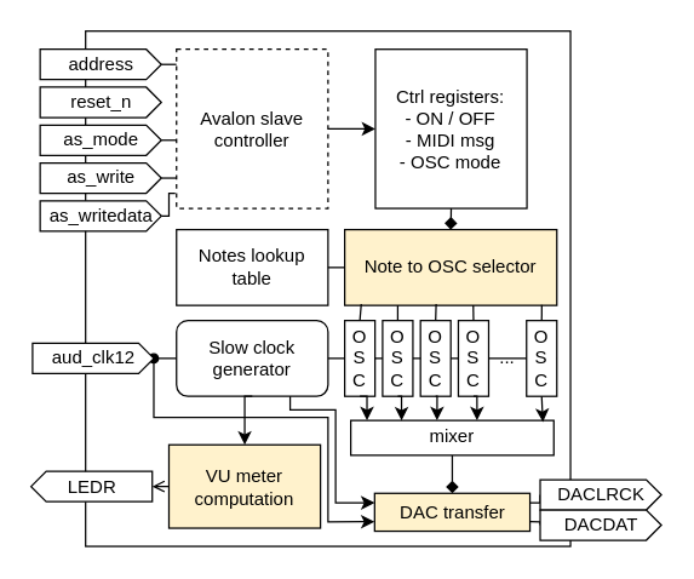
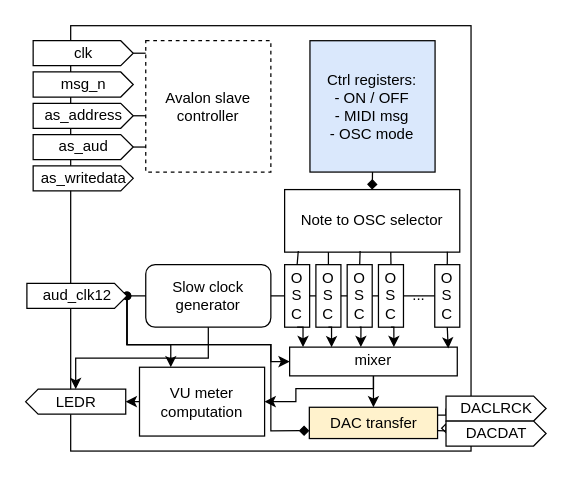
- <mxCell id="28" value="address" style="html=1;shadow=0;dashed=0;align=center;verticalAlign=middle;shape=mxgraph.arrows2.arrow;dy=0;dx=10;notch=0;" parent="1" vertex="1"><mxGeometry x="26" y="32" width="80" height="20" as="geometry" /></mxCell>
+ <mxCell id="28" value="clk" style="html=1;shadow=0;dashed=0;align=center;verticalAlign=middle;shape=mxgraph.arrows2.arrow;dy=0;dx=10;notch=0;" parent="1" vertex="1"><mxGeometry x="26" y="32" width="80" height="20" as="geometry" /></mxCell>
- <mxCell id="29" value="reset_n" style="html=1;shadow=0;dashed=0;align=center;verticalAlign=middle;shape=mxgraph.arrows2.arrow;dy=0;dx=10;notch=0;" parent="1" vertex="1"><mxGeometry x="26" y="57" width="80" height="20" as="geometry" /></mxCell>
+ <mxCell id="29" value="msg_n" style="html=1;shadow=0;dashed=0;align=center;verticalAlign=middle;shape=mxgraph.arrows2.arrow;dy=0;dx=10;notch=0;" parent="1" vertex="1"><mxGeometry x="26" y="57" width="80" height="20" as="geometry" /></mxCell>
- <mxCell id="4" value="" style="edgeStyle=orthogonalEdgeStyle;rounded=0;orthogonalLoop=1;jettySize=auto;html=1;startArrow=classic;startFill=1;endArrow=none;endFill=0;" parent="1" source="6" target="7" edge="1"><mxGeometry relative="1" as="geometry" /></mxCell>
- <mxCell id="6" value="Ctrl registers:&lt;br&gt;- ON / OFF&lt;br&gt;- MIDI msg&lt;br&gt;- OSC mode" style="rounded=0;whiteSpace=wrap;html=1;" parent="1" vertex="1"><mxGeometry x="247.25" y="32" width="100" height="105" as="geometry" /></mxCell>
+ <mxCell id="6" value="Ctrl registers:&lt;br&gt;- ON / OFF&lt;br&gt;- MIDI msg&lt;br&gt;- OSC mode" style="rounded=0;whiteSpace=wrap;html=1;fillColor=#dae8fc;" parent="1" vertex="1"><mxGeometry x="247.25" y="32" width="100" height="105" as="geometry" /></mxCell>
- <mxCell id="31" value="as_mode" style="html=1;shadow=0;dashed=0;align=center;verticalAlign=middle;shape=mxgraph.arrows2.arrow;dy=0;dx=10;notch=0;" parent="1" vertex="1"><mxGeometry x="26" y="82" width="80" height="20" as="geometry" /></mxCell>
+ <mxCell id="31" value="as_address" style="html=1;shadow=0;dashed=0;align=center;verticalAlign=middle;shape=mxgraph.arrows2.arrow;dy=0;dx=10;notch=0;" parent="1" vertex="1"><mxGeometry x="26" y="82" width="80" height="20" as="geometry" /></mxCell>
- <mxCell id="33" value="as_write" style="html=1;shadow=0;dashed=0;align=center;verticalAlign=middle;shape=mxgraph.arrows2.arrow;dy=0;dx=10;notch=0;" parent="1" vertex="1"><mxGeometry x="26" y="107" width="80" height="20" as="geometry" /></mxCell>
+ <mxCell id="33" value="as_aud" style="html=1;shadow=0;dashed=0;align=center;verticalAlign=middle;shape=mxgraph.arrows2.arrow;dy=0;dx=10;notch=0;" parent="1" vertex="1"><mxGeometry x="26" y="107" width="80" height="20" as="geometry" /></mxCell>
- <mxCell id="34" style="edgeStyle=orthogonalEdgeStyle;rounded=0;orthogonalLoop=1;jettySize=auto;html=1;exitX=1;exitY=0.5;exitDx=0;exitDy=0;exitPerimeter=0;entryX=-0.008;entryY=0.905;entryDx=0;entryDy=0;entryPerimeter=0;endArrow=none;endFill=0;" edge="1" parent="1" source="35" target="7"><mxGeometry relative="1" as="geometry"><Array as="points"><mxPoint x="111" y="142" /><mxPoint x="111" y="127" /></Array></mxGeometry></mxCell>
- <mxCell id="8" value="Notes lookup&lt;br&gt;table" style="rounded=0;whiteSpace=wrap;html=1;" parent="1" vertex="1"><mxGeometry x="116" y="151" width="100" height="50" as="geometry" /></mxCell>
- <mxCell id="9" style="edgeStyle=orthogonalEdgeStyle;rounded=0;orthogonalLoop=1;jettySize=auto;html=1;exitX=0;exitY=0.5;exitDx=0;exitDy=0;entryX=1;entryY=0.5;entryDx=0;entryDy=0;startArrow=none;startFill=0;endArrow=none;endFill=0;" parent="1" source="10" target="8" edge="1"><mxGeometry relative="1" as="geometry" /></mxCell>
- <mxCell id="10" value="Note to OSC selector" style="rounded=0;whiteSpace=wrap;html=1;fillColor=#fff2cc;" parent="1" vertex="1"><mxGeometry x="227" y="151" width="140" height="50" as="geometry" /></mxCell>
+ <mxCell id="10" value="Note to OSC selector" style="rounded=0;whiteSpace=wrap;html=1;" parent="1" vertex="1"><mxGeometry x="227" y="151" width="140" height="50" as="geometry" /></mxCell>
- <mxCell id="41" style="edgeStyle=orthogonalEdgeStyle;rounded=0;orthogonalLoop=1;jettySize=auto;html=1;exitX=0.5;exitY=1;exitDx=0;exitDy=0;entryX=0.5;entryY=0;entryDx=0;entryDy=0;startArrow=none;startFill=0;endArrow=classic;endFill=1;" parent="1" source="20" target="18" edge="1"><mxGeometry relative="1" as="geometry" /></mxCell>
+ <mxCell id="41" style="edgeStyle=orthogonalEdgeStyle;rounded=0;orthogonalLoop=1;jettySize=auto;html=1;exitX=0.5;exitY=1;exitDx=0;exitDy=0;startArrow=none;startFill=0;endArrow=classic;endFill=1;" parent="1" source="20" target="36" edge="1"><mxGeometry relative="1" as="geometry" /></mxCell>
+ <mxCell id="37" style="edgeStyle=orthogonalEdgeStyle;rounded=0;orthogonalLoop=1;jettySize=auto;html=1;exitX=1;exitY=0.5;exitDx=0;exitDy=0;exitPerimeter=0;entryX=0.25;entryY=0;entryDx=0;entryDy=0;startArrow=oval;startFill=1;endArrow=classic;endFill=1;" parent="1" source="40" target="18" edge="1"><mxGeometry relative="1" as="geometry"><Array as="points"><mxPoint x="101" y="275" /><mxPoint x="136" y="275" /></Array></mxGeometry></mxCell>
+ <mxCell id="39" style="edgeStyle=orthogonalEdgeStyle;rounded=0;orthogonalLoop=1;jettySize=auto;html=1;exitX=1;exitY=0.5;exitDx=0;exitDy=0;exitPerimeter=0;entryX=0;entryY=0.5;entryDx=0;entryDy=0;endArrow=classic;endFill=1;" edge="1" parent="1" source="40" target="13"><mxGeometry relative="1" as="geometry"><Array as="points"><mxPoint x="101" y="275" /><mxPoint x="216" y="275" /><mxPoint x="216" y="289" /></Array></mxGeometry></mxCell>
- <mxCell id="42" style="edgeStyle=orthogonalEdgeStyle;rounded=0;orthogonalLoop=1;jettySize=auto;html=1;exitX=0.75;exitY=1;exitDx=0;exitDy=0;entryX=0;entryY=0.25;entryDx=0;entryDy=0;startArrow=none;startFill=0;endArrow=classic;endFill=1;" parent="1" source="20" target="16" edge="1"><mxGeometry relative="1" as="geometry"><Array as="points"><mxPoint x="191" y="270" /><mxPoint x="221" y="270" /><mxPoint x="221" y="331" /></Array></mxGeometry></mxCell>
+ <mxCell id="12" style="edgeStyle=orthogonalEdgeStyle;rounded=0;orthogonalLoop=1;jettySize=auto;html=1;exitX=0.5;exitY=1;exitDx=0;exitDy=0;entryX=1;entryY=0.5;entryDx=0;entryDy=0;endArrow=classic;endFill=1;" edge="1" parent="1" source="13" target="18"><mxGeometry relative="1" as="geometry"><Array as="points"><mxPoint x="298" y="310" /><mxPoint x="236" y="310" /><mxPoint x="236" y="321" /></Array></mxGeometry></mxCell>
- <mxCell id="11" style="edgeStyle=orthogonalEdgeStyle;rounded=0;orthogonalLoop=1;jettySize=auto;html=1;exitX=0.5;exitY=1;exitDx=0;exitDy=0;entryX=0.5;entryY=0;entryDx=0;entryDy=0;endArrow=diamond;" parent="1" source="13" target="16" edge="1"><mxGeometry relative="1" as="geometry" /></mxCell>
+ <mxCell id="11" style="edgeStyle=orthogonalEdgeStyle;rounded=0;orthogonalLoop=1;jettySize=auto;html=1;exitX=0.5;exitY=1;exitDx=0;exitDy=0;entryX=0.5;entryY=0;entryDx=0;entryDy=0;" parent="1" source="13" target="16" edge="1"><mxGeometry relative="1" as="geometry" /></mxCell>
- <mxCell id="17" style="edgeStyle=orthogonalEdgeStyle;rounded=0;orthogonalLoop=1;jettySize=auto;html=1;exitX=0;exitY=0.5;exitDx=0;exitDy=0;entryX=0;entryY=0.5;entryDx=0;entryDy=0;entryPerimeter=0;startArrow=none;startFill=0;endArrow=open;endFill=1;" parent="1" source="18" target="36" edge="1"><mxGeometry relative="1" as="geometry" /></mxCell>
+ <mxCell id="17" style="edgeStyle=orthogonalEdgeStyle;rounded=0;orthogonalLoop=1;jettySize=auto;html=1;exitX=0;exitY=0.5;exitDx=0;exitDy=0;entryX=0;entryY=0.5;entryDx=0;entryDy=0;entryPerimeter=0;startArrow=none;startFill=0;endArrow=classic;endFill=1;" parent="1" source="18" target="36" edge="1"><mxGeometry relative="1" as="geometry" /></mxCell>
- <mxCell id="18" value="VU meter&lt;br&gt;computation" style="rounded=0;whiteSpace=wrap;html=1;fillColor=#fff2cc;" parent="1" vertex="1"><mxGeometry x="111" y="293" width="100" height="55" as="geometry" /></mxCell>
+ <mxCell id="18" value="VU meter&lt;br&gt;computation" style="rounded=0;whiteSpace=wrap;html=1;" parent="1" vertex="1"><mxGeometry x="111" y="293" width="100" height="55" as="geometry" /></mxCell>
- <mxCell id="38" style="edgeStyle=orthogonalEdgeStyle;rounded=0;orthogonalLoop=1;jettySize=auto;html=1;exitX=1;exitY=0.5;exitDx=0;exitDy=0;exitPerimeter=0;entryX=0;entryY=0.75;entryDx=0;entryDy=0;startArrow=oval;startFill=1;endArrow=classic;endFill=1;" parent="1" source="40" target="16" edge="1"><mxGeometry relative="1" as="geometry"><Array as="points"><mxPoint x="101" y="275" /><mxPoint x="216" y="275" /><mxPoint x="216" y="344" /><mxPoint x="247" y="344" /></Array></mxGeometry></mxCell>
+ <mxCell id="38" style="edgeStyle=orthogonalEdgeStyle;rounded=0;orthogonalLoop=1;jettySize=auto;html=1;exitX=1;exitY=0.5;exitDx=0;exitDy=0;exitPerimeter=0;entryX=0;entryY=0.75;entryDx=0;entryDy=0;startArrow=oval;startFill=1;endArrow=diamond;endFill=1;" parent="1" source="40" target="16" edge="1"><mxGeometry relative="1" as="geometry"><Array as="points"><mxPoint x="101" y="275" /><mxPoint x="216" y="275" /><mxPoint x="216" y="344" /><mxPoint x="247" y="344" /></Array></mxGeometry></mxCell>
- <mxCell id="14" style="edgeStyle=orthogonalEdgeStyle;rounded=0;orthogonalLoop=1;jettySize=auto;html=1;exitX=1;exitY=0.75;exitDx=0;exitDy=0;entryX=0;entryY=0.5;entryDx=0;entryDy=0;entryPerimeter=0;endArrow=none;endFill=0;" edge="1" parent="1" source="16" target="54"><mxGeometry relative="1" as="geometry" /></mxCell>
+ <mxCell id="14" style="edgeStyle=orthogonalEdgeStyle;rounded=0;orthogonalLoop=1;jettySize=auto;html=1;exitX=1;exitY=0.75;exitDx=0;exitDy=0;entryX=0;entryY=0.5;entryDx=0;entryDy=0;entryPerimeter=0;endArrow=diamond;endFill=0;" edge="1" parent="1" source="16" target="54"><mxGeometry relative="1" as="geometry" /></mxCell>
